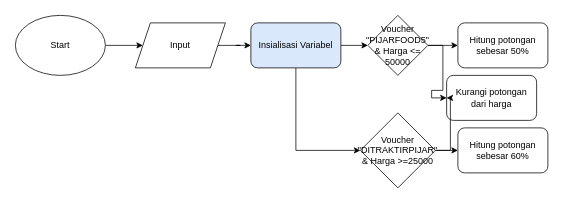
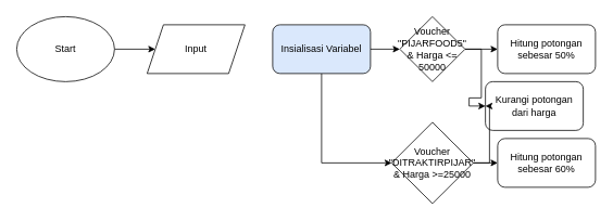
- <mxCell id="4" style="edgeStyle=orthogonalEdgeStyle;rounded=0;orthogonalLoop=1;jettySize=auto;html=1;exitX=1;exitY=0.5;exitDx=0;exitDy=0;entryX=0;entryY=0.5;entryDx=0;entryDy=0;" edge="1" parent="1" source="5" target="8"><mxGeometry relative="1" as="geometry" /></mxCell>
